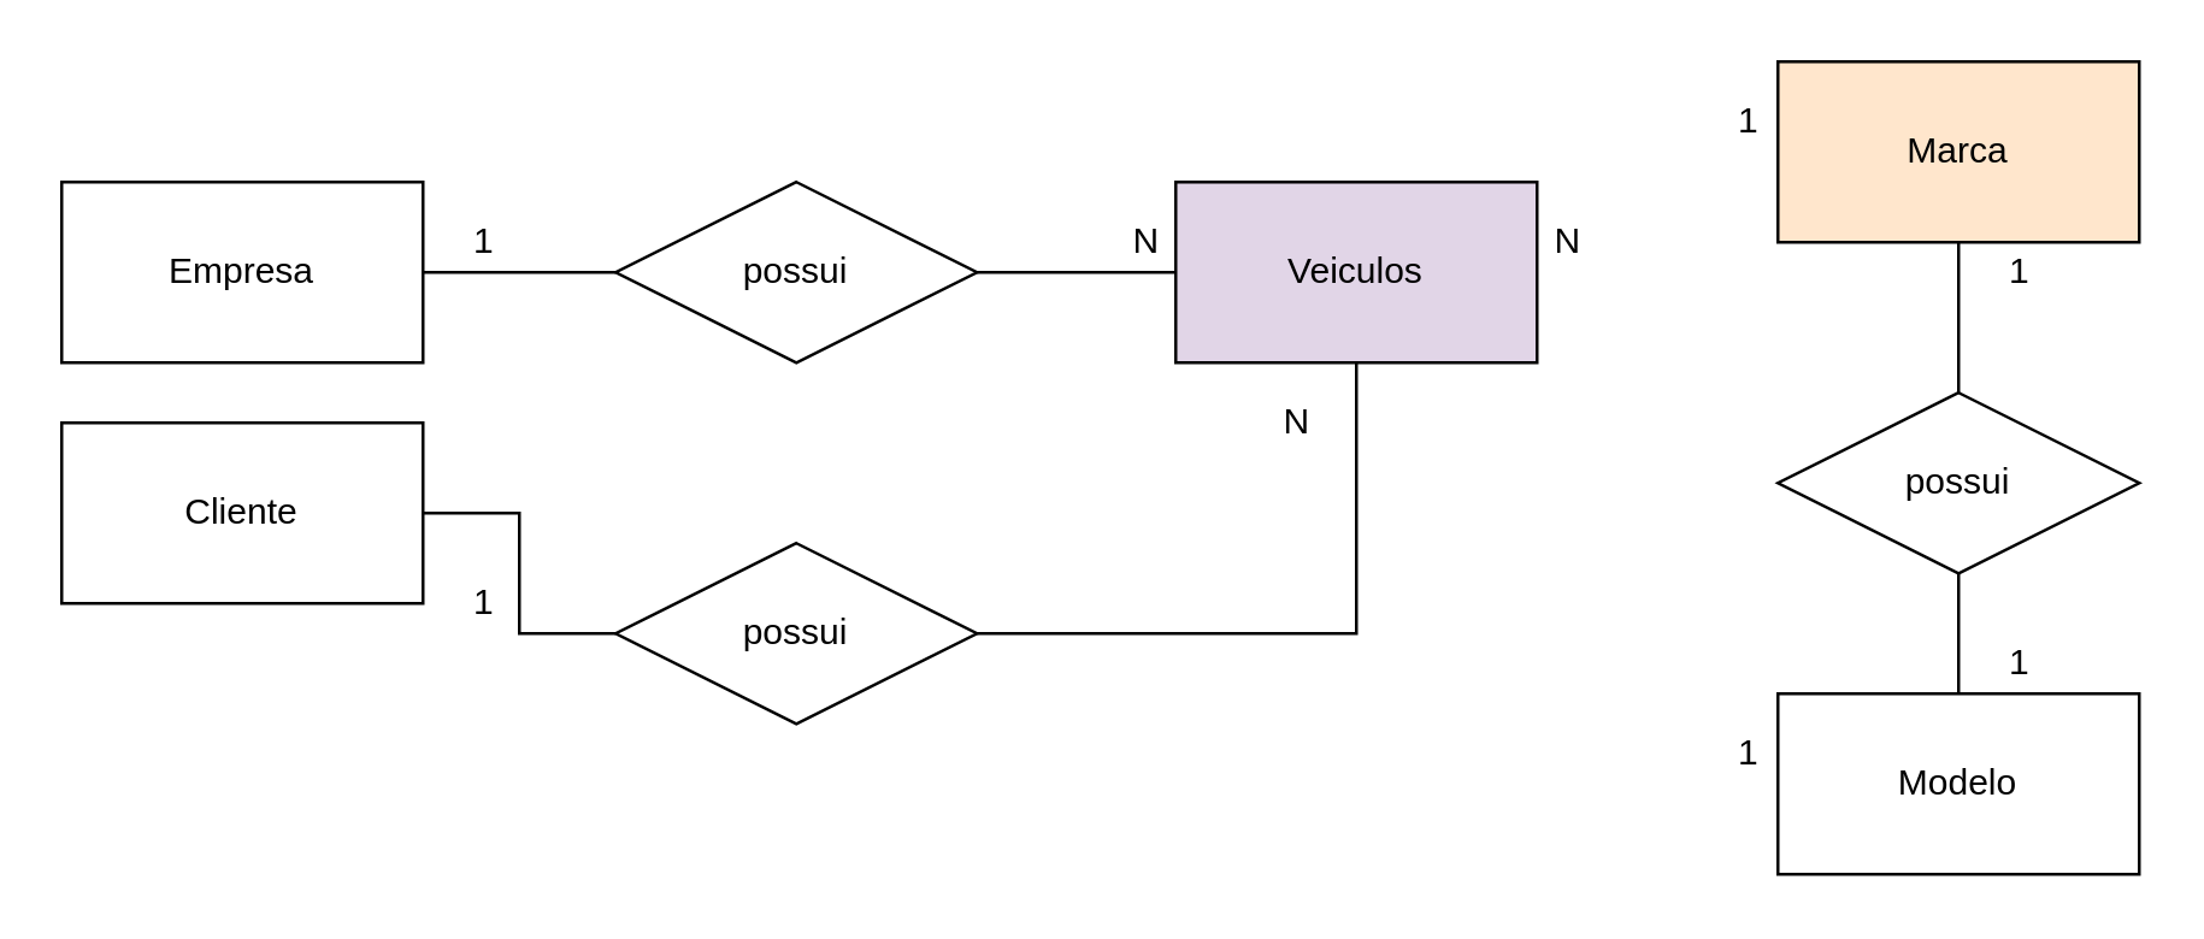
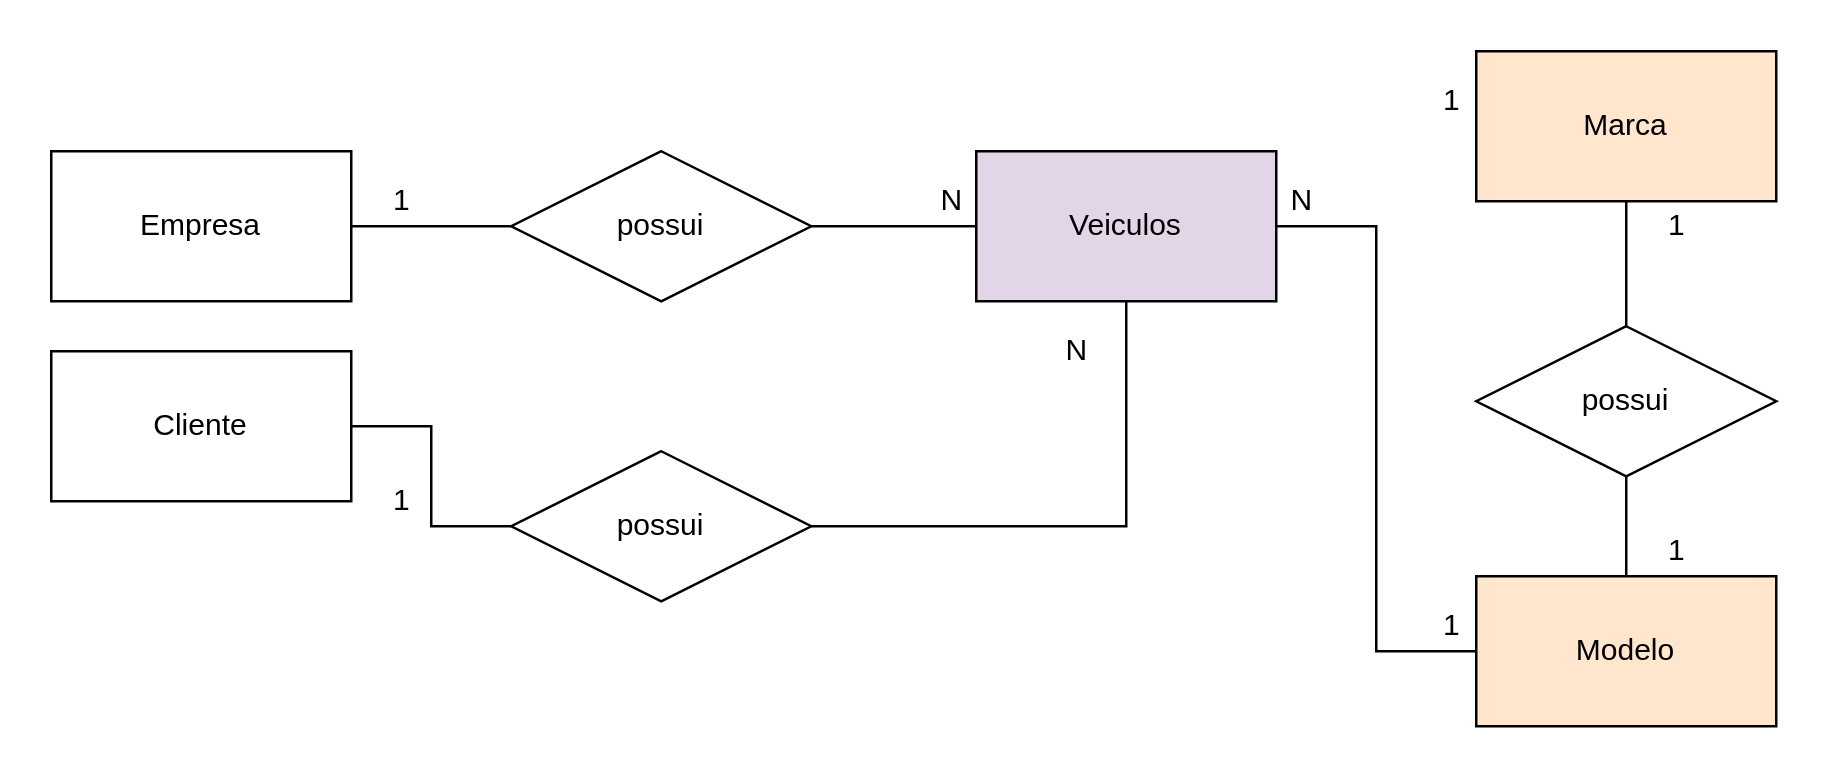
+ <mxCell id="16" style="edgeStyle=orthogonalEdgeStyle;rounded=0;orthogonalLoop=1;jettySize=auto;html=1;entryX=1;entryY=0.5;entryDx=0;entryDy=0;endArrow=none;endFill=0;" edge="1" parent="1" source="17" target="2"><mxGeometry relative="1" as="geometry" /></mxCell>
- <mxCell id="17" value="Modelo" style="rounded=0;whiteSpace=wrap;html=1;" vertex="1" parent="1"><mxGeometry x="590" y="230" width="120" height="60" as="geometry" /></mxCell>
+ <mxCell id="17" value="Modelo" style="rounded=0;whiteSpace=wrap;html=1;fillColor=#ffe6cc;" vertex="1" parent="1"><mxGeometry x="590" y="230" width="120" height="60" as="geometry" /></mxCell>
